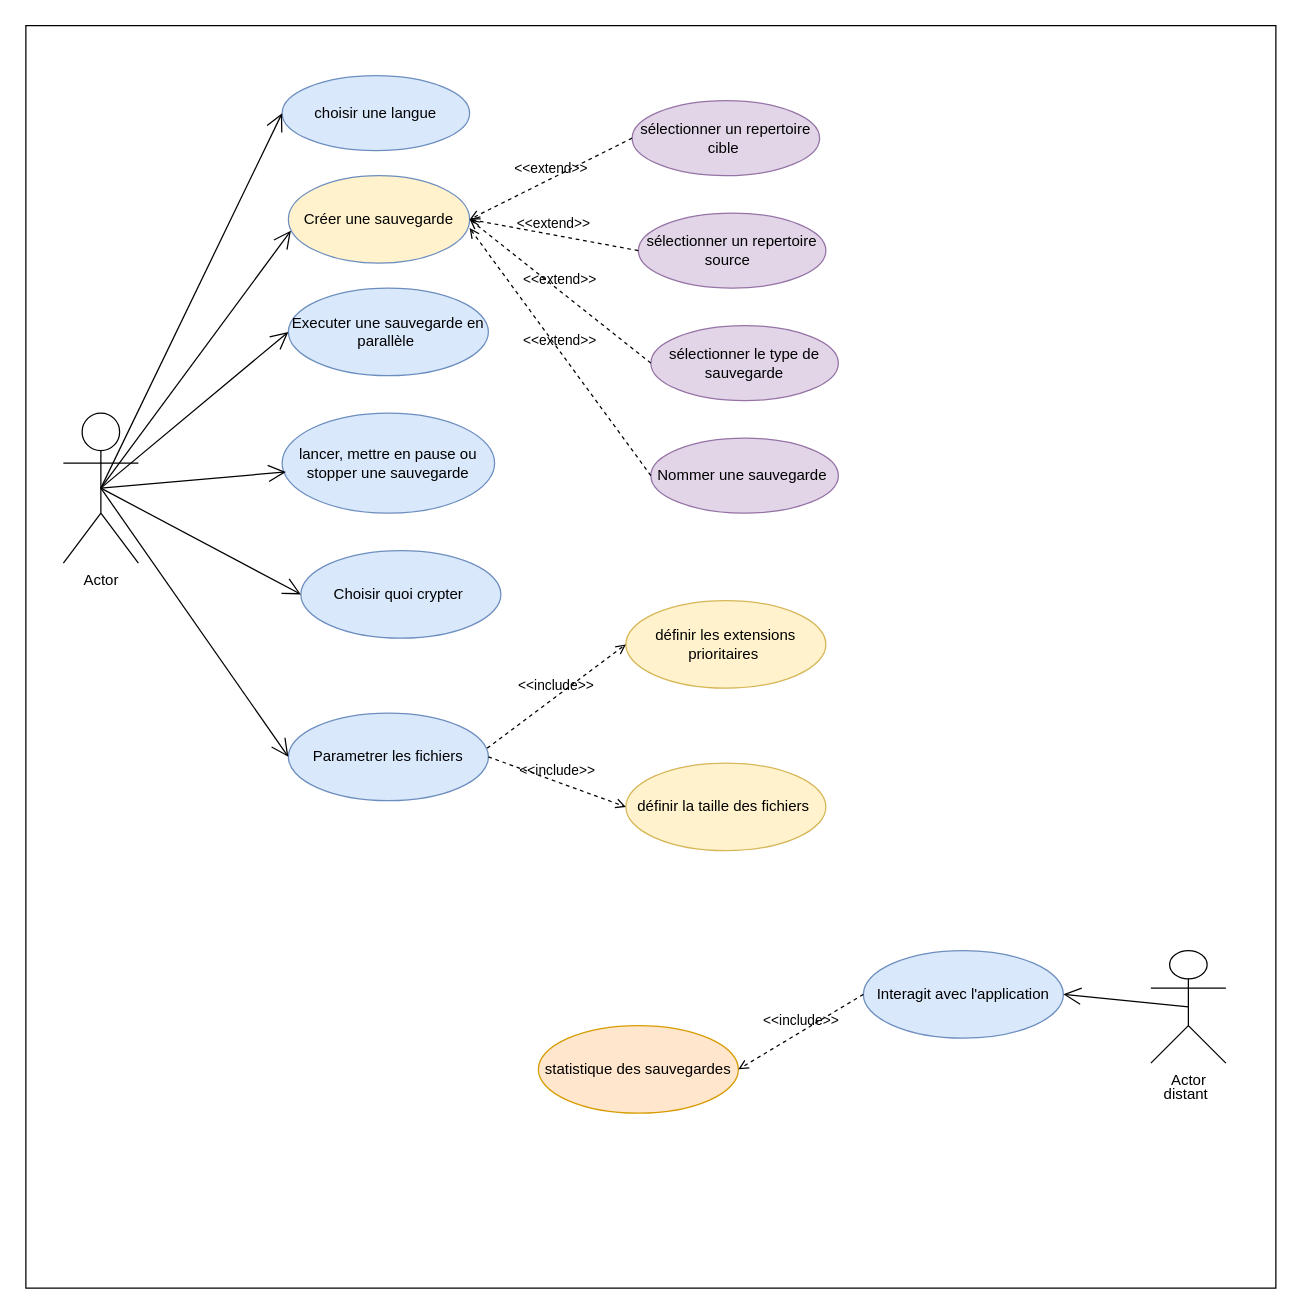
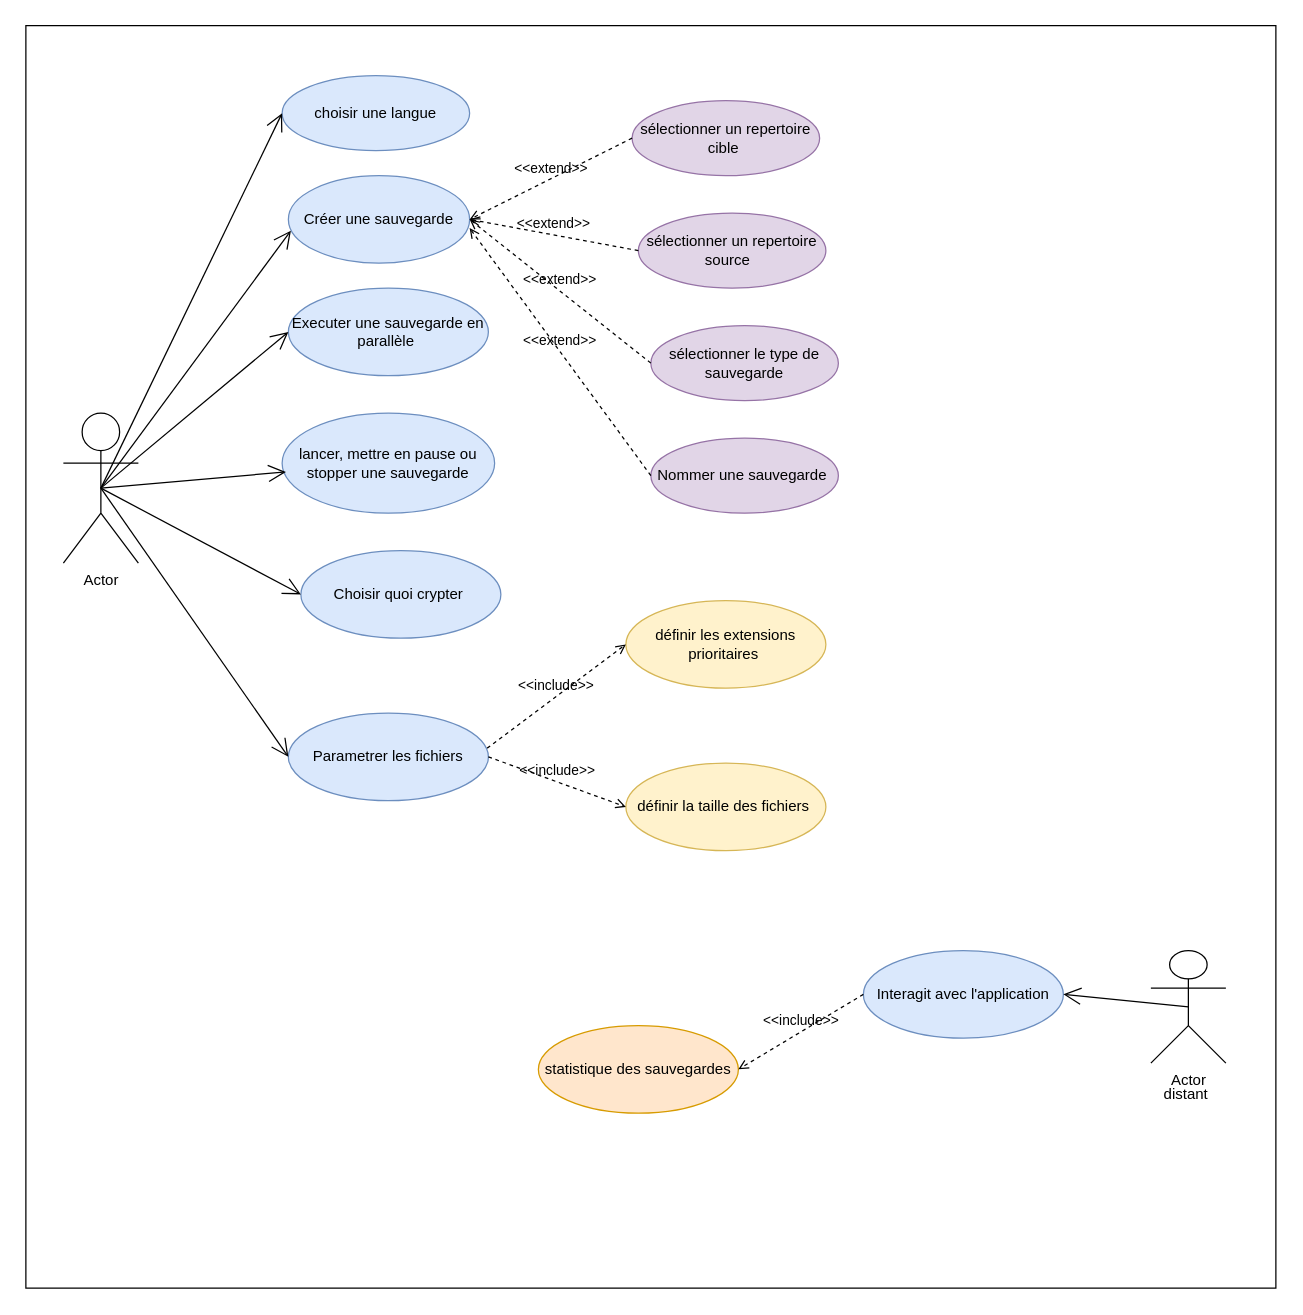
- <mxCell id="6" value="Créer une sauvegarde" style="ellipse;whiteSpace=wrap;html=1;fillColor=#fff2cc;strokeColor=#6c8ebf;" vertex="1" parent="1"><mxGeometry x="230" y="140" width="145" height="70" as="geometry" /></mxCell>
+ <mxCell id="6" value="Créer une sauvegarde" style="ellipse;whiteSpace=wrap;html=1;fillColor=#dae8fc;strokeColor=#6c8ebf;" vertex="1" parent="1"><mxGeometry x="230" y="140" width="145" height="70" as="geometry" /></mxCell>
